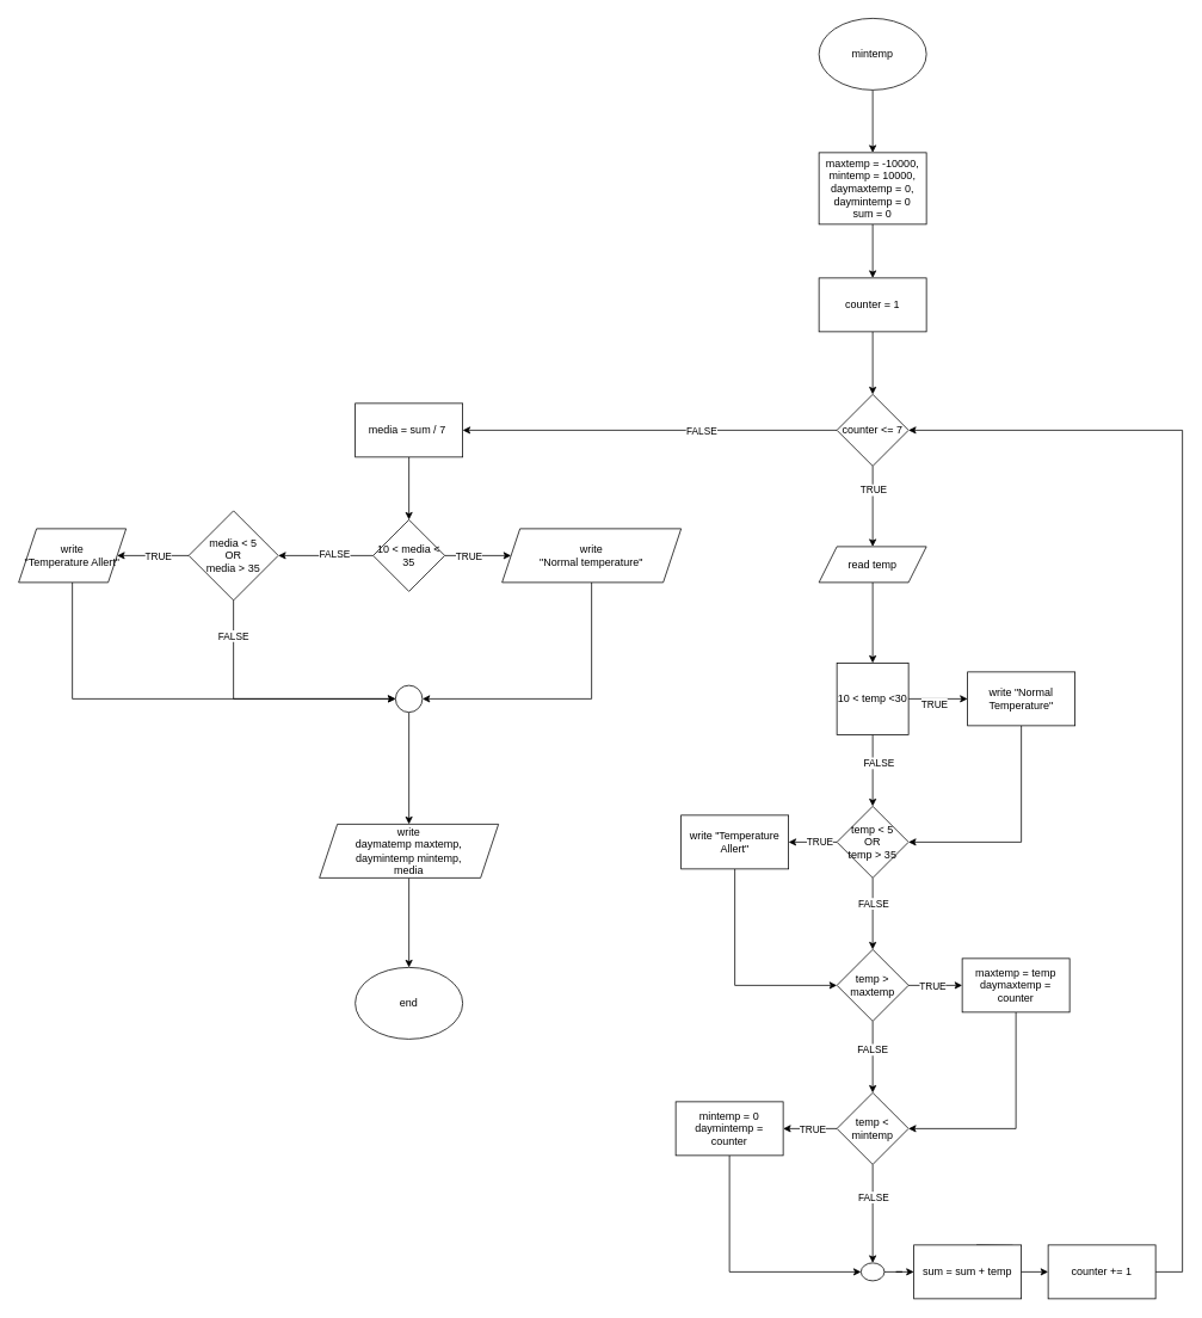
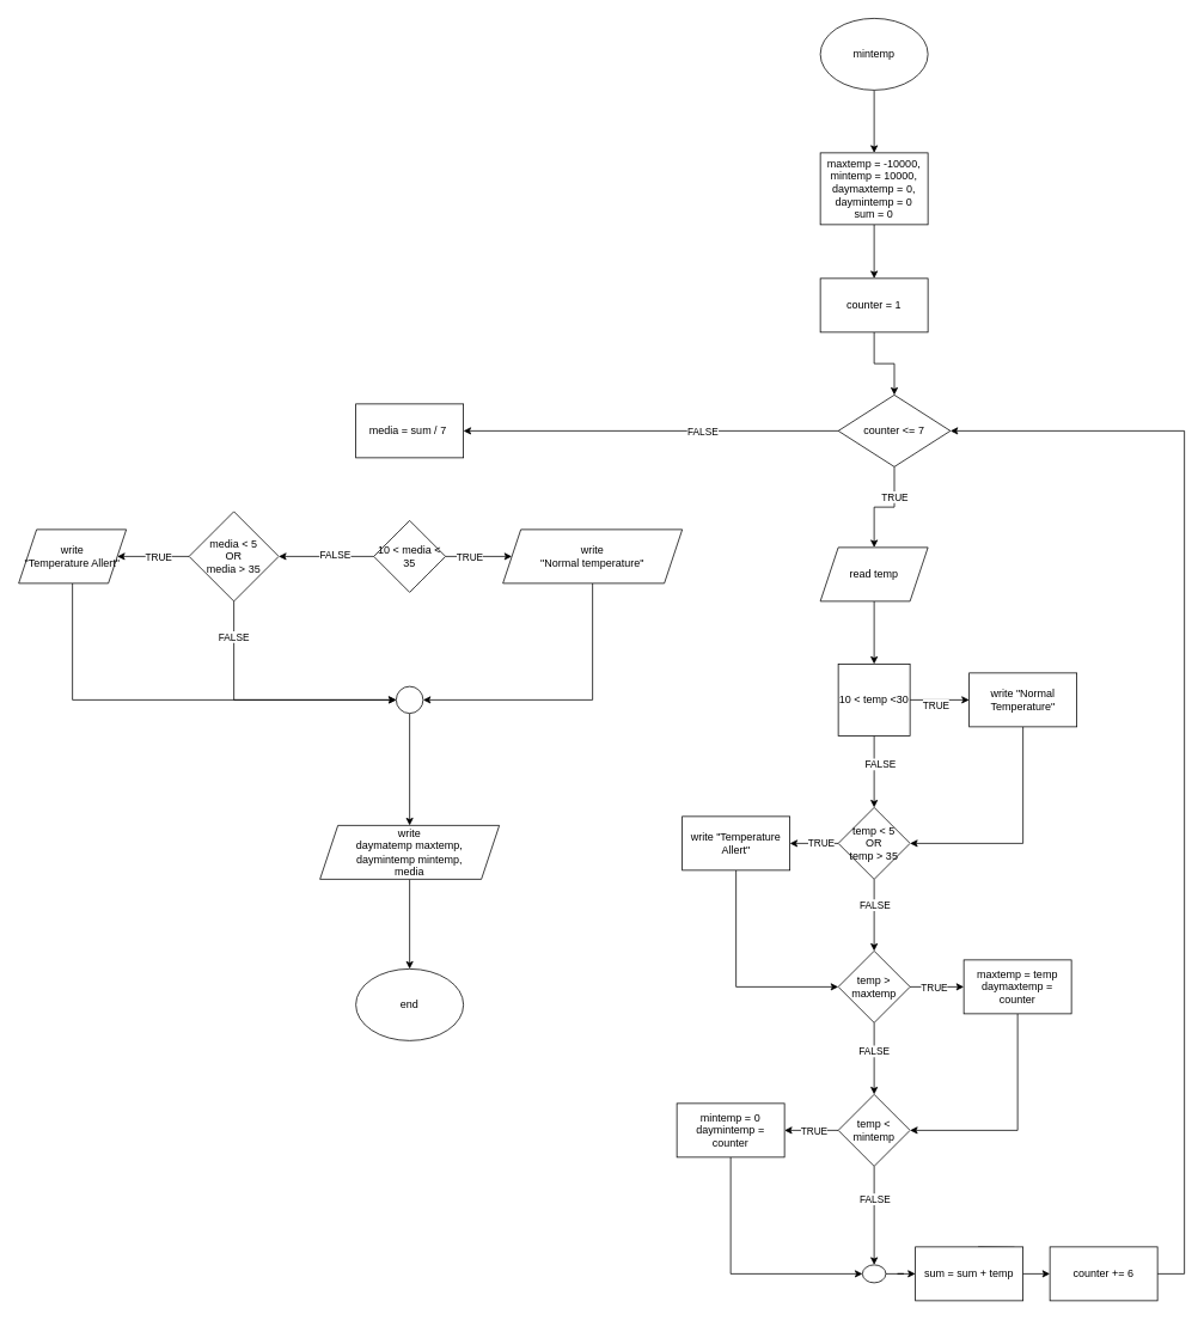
- <mxCell id="12" value="counter &amp;lt;= 7" style="rhombus;whiteSpace=wrap;html=1;" parent="1" vertex="1"><mxGeometry x="934" y="440" width="80" height="80" as="geometry" /></mxCell>
+ <mxCell id="12" value="counter &amp;lt;= 7" style="rhombus;whiteSpace=wrap;html=1;" parent="1" vertex="1"><mxGeometry x="934" y="440" width="125" height="80" as="geometry" /></mxCell>
- <mxCell id="46" value="" style="edgeStyle=orthogonalEdgeStyle;rounded=0;orthogonalLoop=1;jettySize=auto;html=1;" edge="1" parent="1" source="47" target="58"><mxGeometry relative="1" as="geometry" /></mxCell>
- <mxCell id="14" value="read temp" style="shape=parallelogram;perimeter=parallelogramPerimeter;whiteSpace=wrap;html=1;fixedSize=1;" parent="1" vertex="1"><mxGeometry x="914" y="610" width="120" height="40" as="geometry" /></mxCell>
+ <mxCell id="14" value="read temp" style="shape=parallelogram;perimeter=parallelogramPerimeter;whiteSpace=wrap;html=1;fixedSize=1;" parent="1" vertex="1"><mxGeometry x="914" y="610" width="120" height="60" as="geometry" /></mxCell>
- <mxCell id="50" value="counter += 1" style="whiteSpace=wrap;html=1;" parent="1" vertex="1"><mxGeometry x="1170" y="1390" width="120" height="60" as="geometry" /></mxCell>
+ <mxCell id="50" value="counter += 6" style="whiteSpace=wrap;html=1;" parent="1" vertex="1"><mxGeometry x="1170" y="1390" width="120" height="60" as="geometry" /></mxCell>
